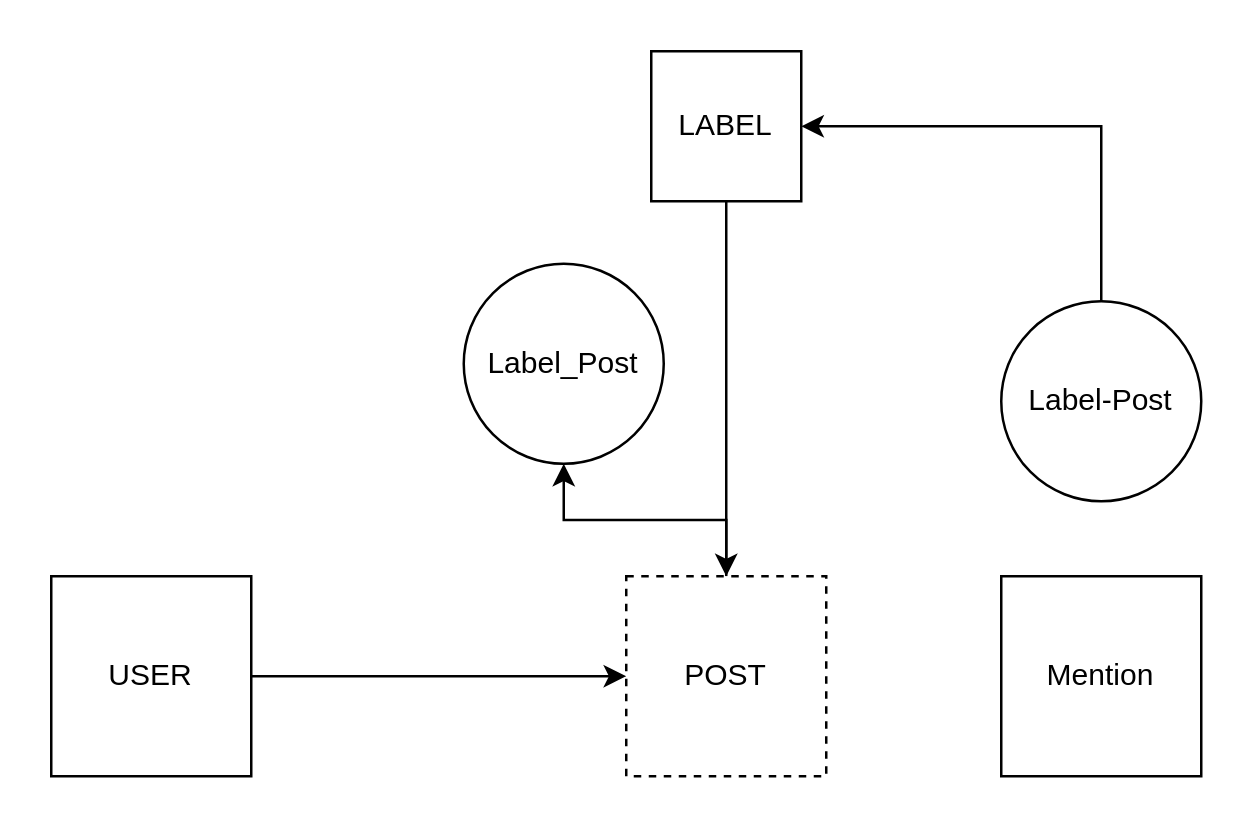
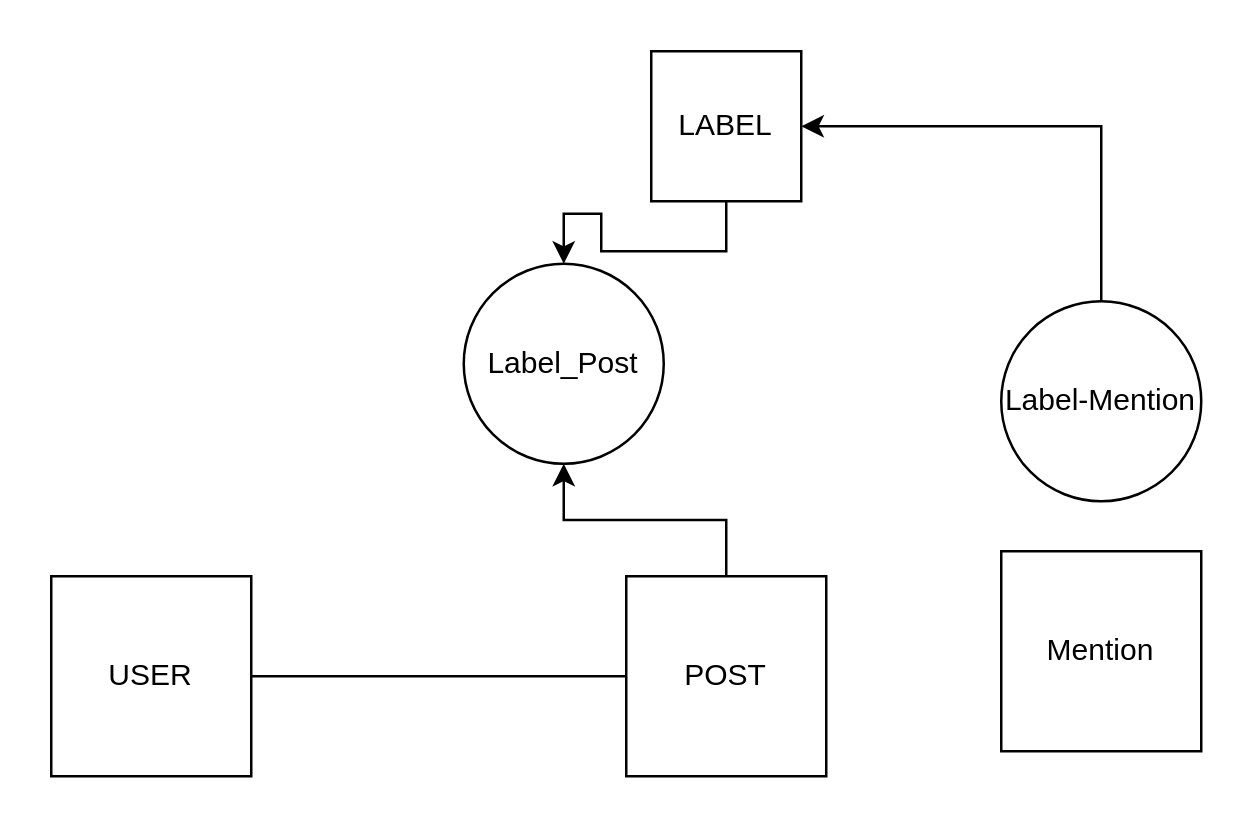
- <mxCell id="6" style="edgeStyle=orthogonalEdgeStyle;rounded=0;orthogonalLoop=1;jettySize=auto;html=1;" edge="1" parent="1" source="7" target="5"><mxGeometry relative="1" as="geometry" /></mxCell>
+ <mxCell id="6" style="edgeStyle=orthogonalEdgeStyle;rounded=0;orthogonalLoop=1;jettySize=auto;html=1;entryX=0.5;entryY=0;entryDx=0;entryDy=0;" edge="1" parent="1" source="7" target="8"><mxGeometry relative="1" as="geometry" /></mxCell>
- <mxCell id="11" value="Label-Post" style="ellipse;whiteSpace=wrap;html=1;aspect=fixed;" vertex="1" parent="1"><mxGeometry x="400" y="120" width="80" height="80" as="geometry" /></mxCell>
+ <mxCell id="11" value="Label-Mention" style="ellipse;whiteSpace=wrap;html=1;aspect=fixed;" vertex="1" parent="1"><mxGeometry x="400" y="120" width="80" height="80" as="geometry" /></mxCell>
- <mxCell id="2" style="edgeStyle=orthogonalEdgeStyle;rounded=0;orthogonalLoop=1;jettySize=auto;html=1;exitX=1;exitY=0.5;exitDx=0;exitDy=0;entryX=0;entryY=0.5;entryDx=0;entryDy=0;" edge="1" parent="1" source="3" target="5"><mxGeometry relative="1" as="geometry" /></mxCell>
+ <mxCell id="2" style="edgeStyle=orthogonalEdgeStyle;rounded=0;orthogonalLoop=1;jettySize=auto;html=1;exitX=1;exitY=0.5;exitDx=0;exitDy=0;entryX=0;entryY=0.5;entryDx=0;entryDy=0;endArrow=none;" edge="1" parent="1" source="3" target="5"><mxGeometry relative="1" as="geometry" /></mxCell>
- <mxCell id="5" value="POST" style="whiteSpace=wrap;html=1;aspect=fixed;dashed=1;" vertex="1" parent="1"><mxGeometry x="250" y="230" width="80" height="80" as="geometry" /></mxCell>
+ <mxCell id="5" value="POST" style="whiteSpace=wrap;html=1;aspect=fixed;" vertex="1" parent="1"><mxGeometry x="250" y="230" width="80" height="80" as="geometry" /></mxCell>
- <mxCell id="9" value="Mention" style="whiteSpace=wrap;html=1;aspect=fixed;" vertex="1" parent="1"><mxGeometry x="400" y="230" width="80" height="80" as="geometry" /></mxCell>
+ <mxCell id="9" value="Mention" style="whiteSpace=wrap;html=1;aspect=fixed;" vertex="1" parent="1"><mxGeometry x="400" y="220" width="80" height="80" as="geometry" /></mxCell>
